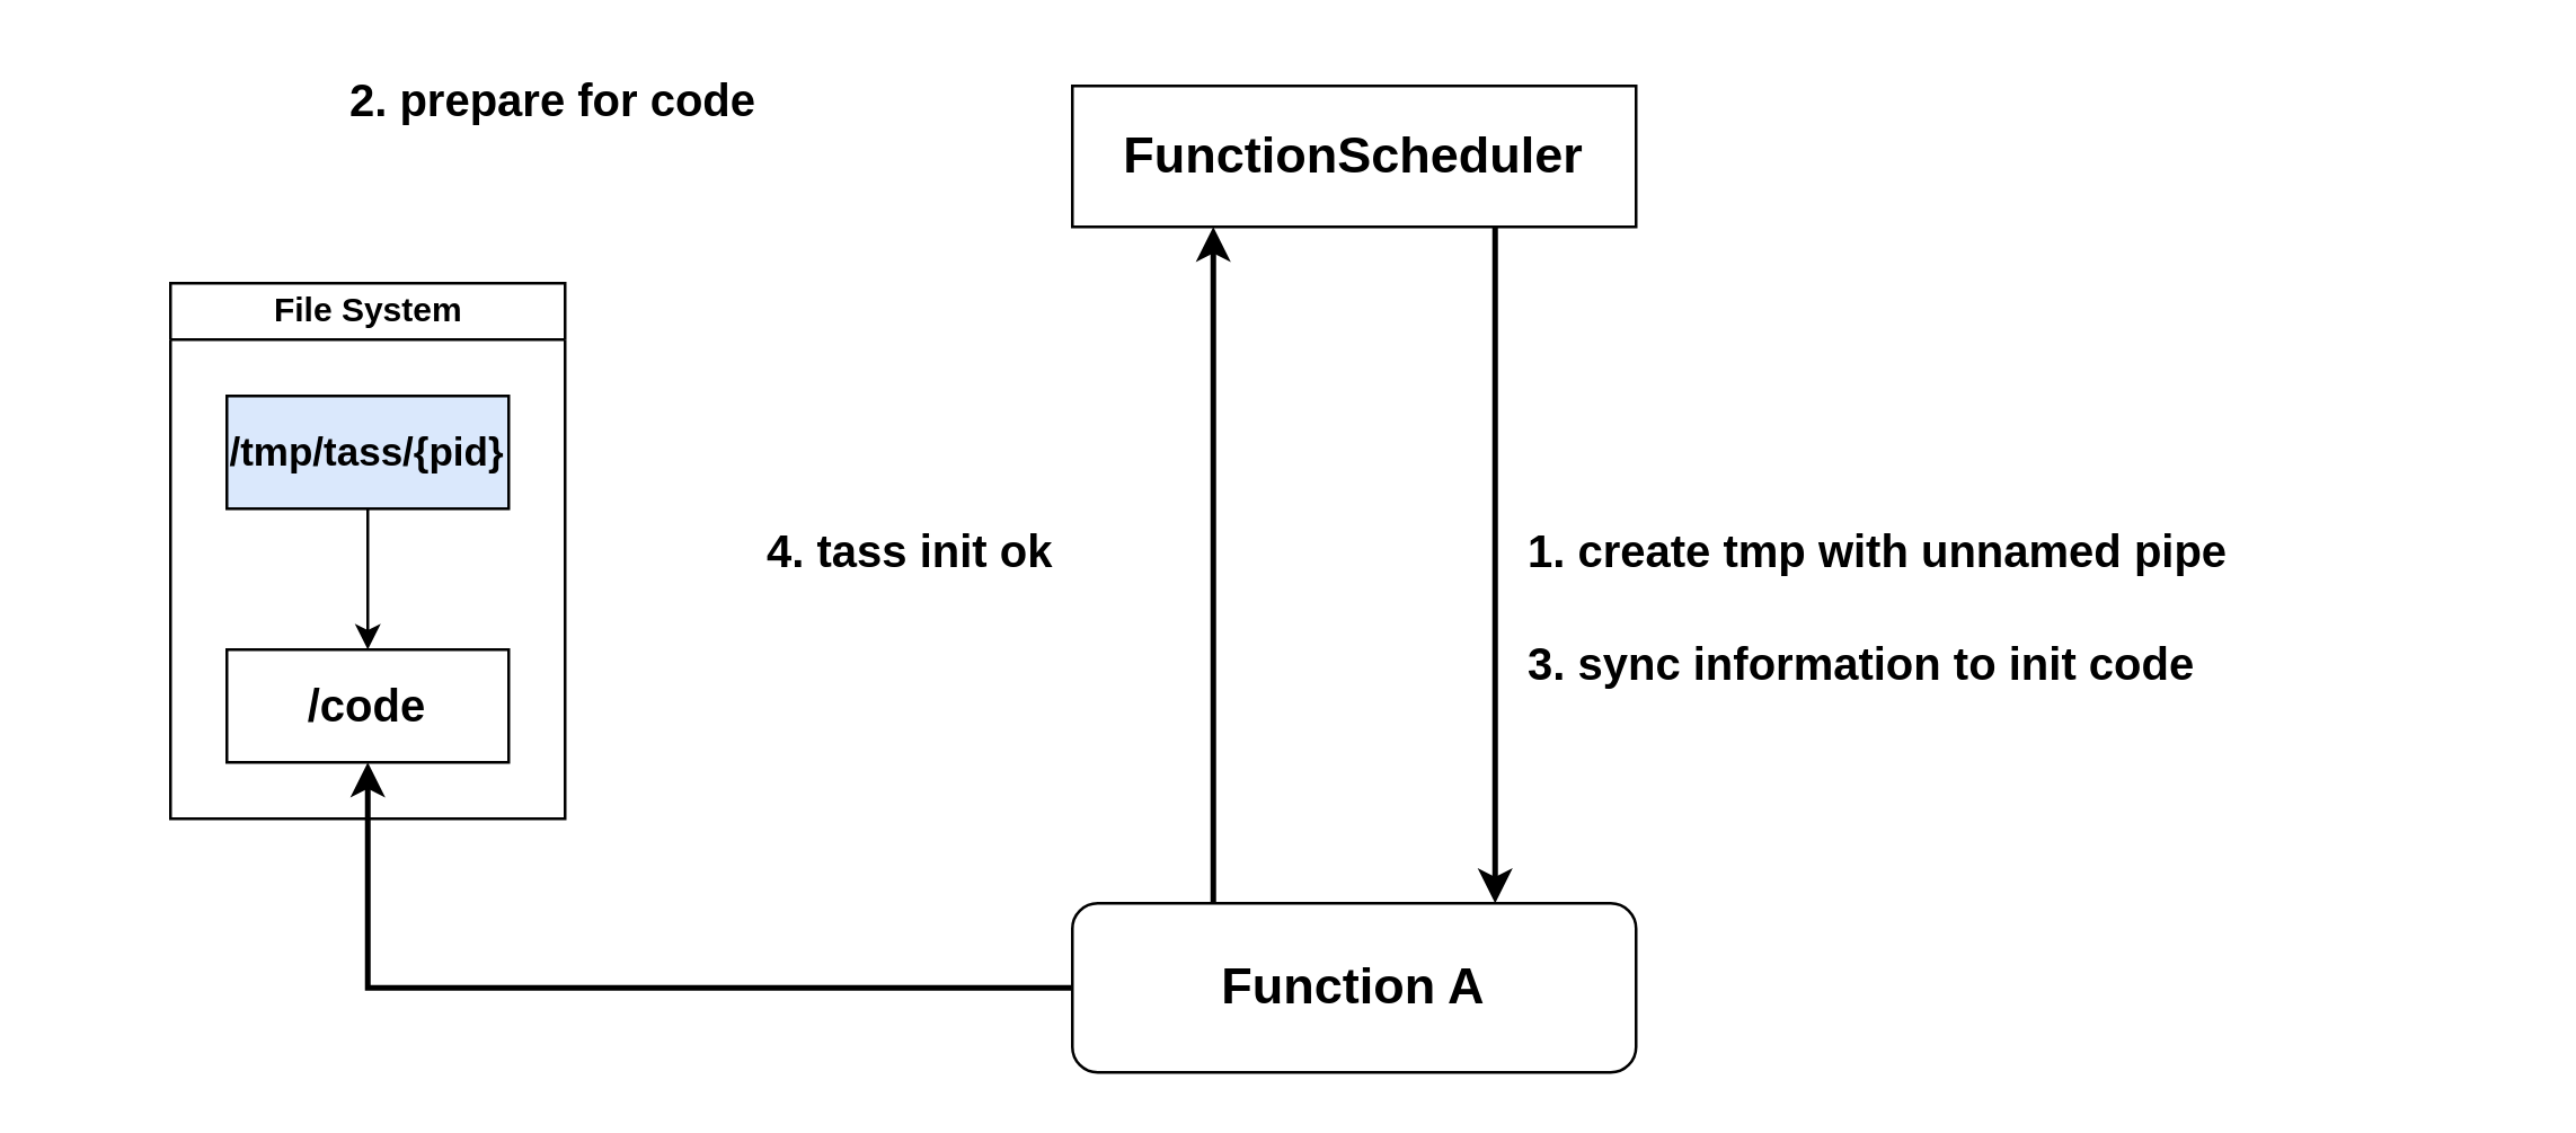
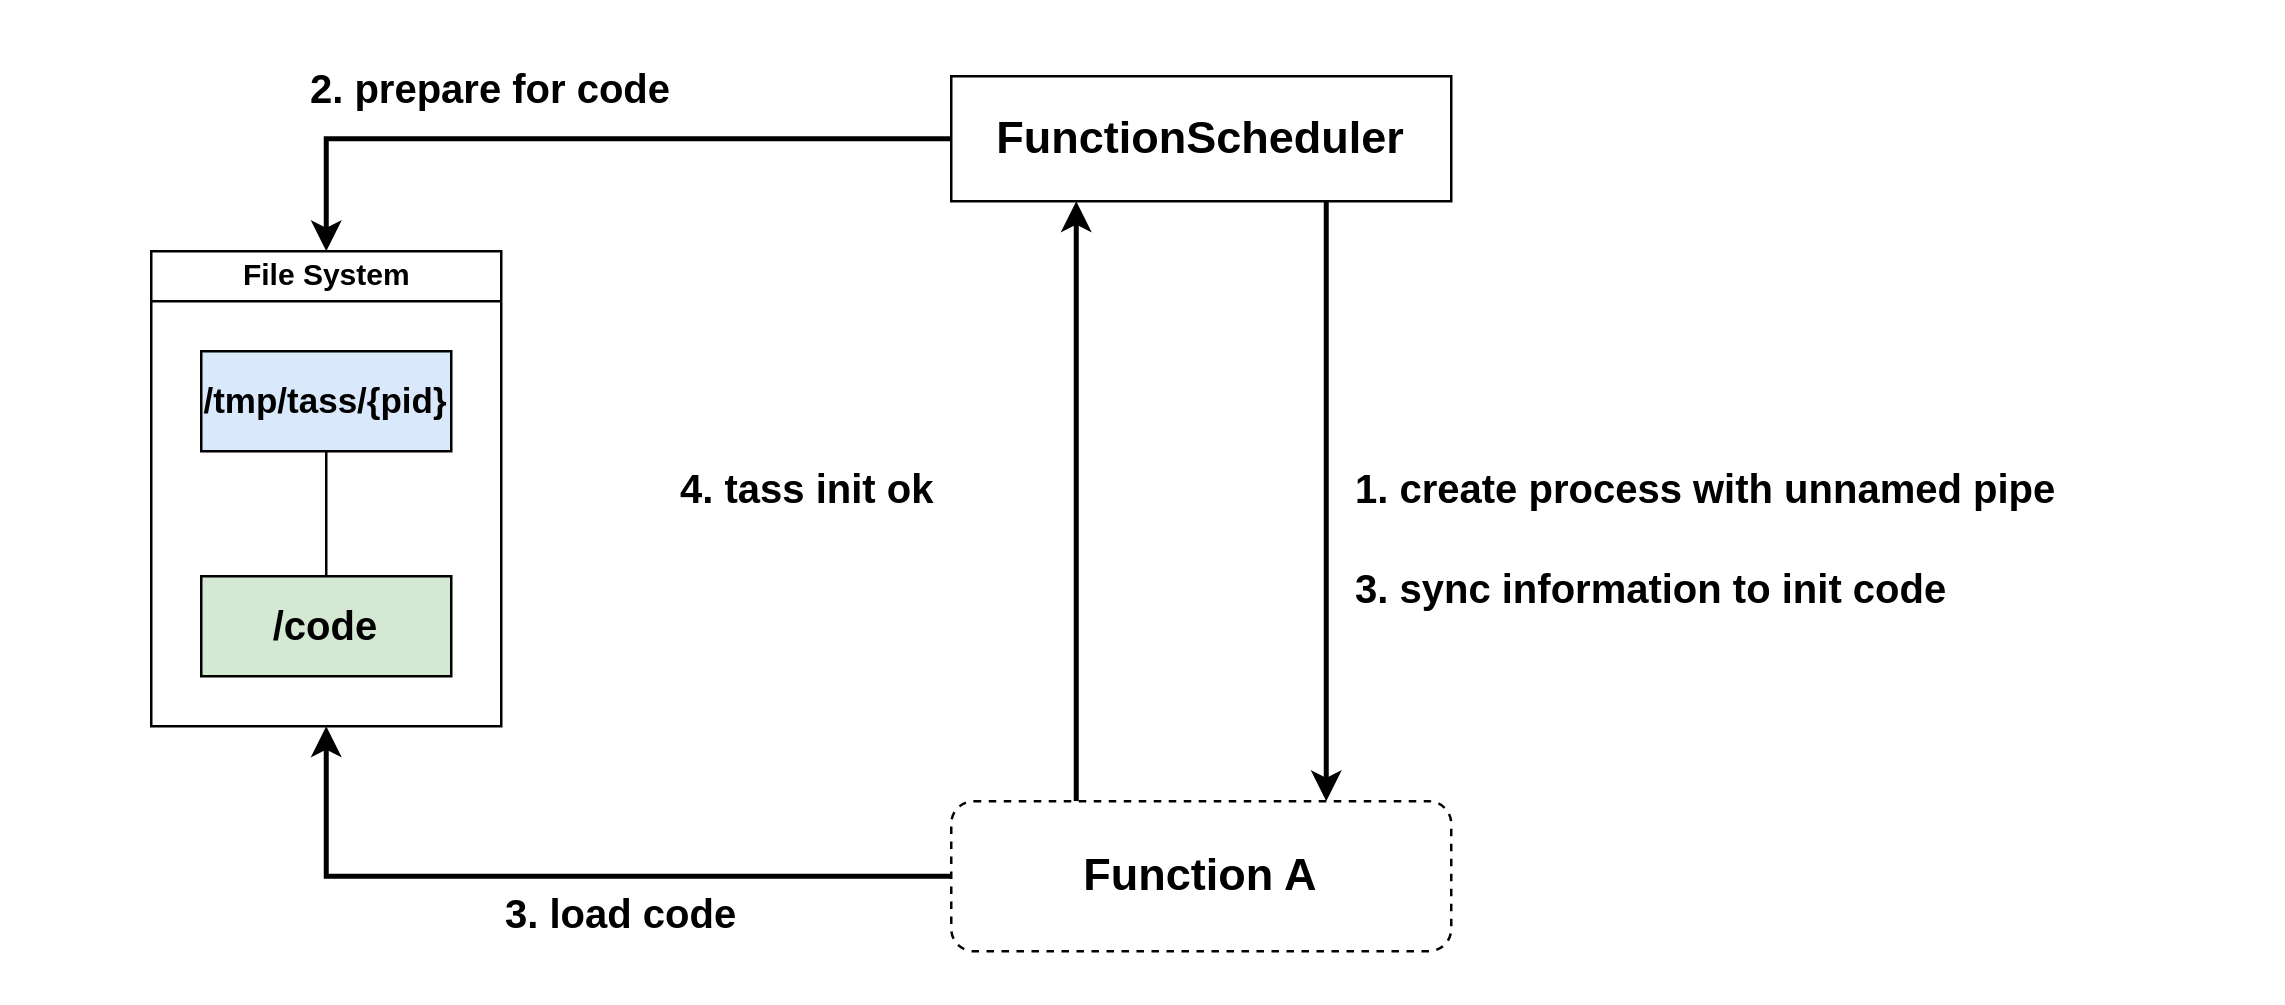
+ <mxCell id="3" style="edgeStyle=orthogonalEdgeStyle;rounded=0;orthogonalLoop=1;jettySize=auto;html=1;exitX=0;exitY=0.5;exitDx=0;exitDy=0;entryX=0.5;entryY=0;entryDx=0;entryDy=0;strokeWidth=2;fontSize=16;" edge="1" parent="1" source="4" target="8"><mxGeometry relative="1" as="geometry" /></mxCell>
- <mxCell id="12" value="1. create tmp with unnamed pipe" style="text;html=1;strokeColor=none;fillColor=none;align=left;verticalAlign=middle;whiteSpace=wrap;rounded=0;fontSize=16;fontStyle=1" vertex="1" parent="1"><mxGeometry x="540" y="180" width="352" height="30" as="geometry" /></mxCell>
+ <mxCell id="12" value="1. create process with unnamed pipe" style="text;html=1;strokeColor=none;fillColor=none;align=left;verticalAlign=middle;whiteSpace=wrap;rounded=0;fontSize=16;fontStyle=1" vertex="1" parent="1"><mxGeometry x="540" y="180" width="352" height="30" as="geometry" /></mxCell>
- <mxCell id="11" value="" style="edgeStyle=elbowEdgeStyle;elbow=vertical;html=1;rounded=0;" edge="1" parent="8" source="9" target="10"><mxGeometry relative="1" as="geometry" /></mxCell>
+ <mxCell id="11" value="" style="edgeStyle=elbowEdgeStyle;elbow=vertical;html=1;rounded=0;endArrow=none;" edge="1" parent="8" source="9" target="10"><mxGeometry relative="1" as="geometry" /></mxCell>
- <mxCell id="10" value="/code" style="whiteSpace=wrap;html=1;fontStyle=1;fontSize=16;" vertex="1" parent="8"><mxGeometry x="20" y="130" width="100" height="40" as="geometry" /></mxCell>
+ <mxCell id="10" value="/code" style="whiteSpace=wrap;html=1;fontStyle=1;fontSize=16;fillColor=#d5e8d4;" vertex="1" parent="8"><mxGeometry x="20" y="130" width="100" height="40" as="geometry" /></mxCell>
- <mxCell id="6" style="edgeStyle=orthogonalEdgeStyle;rounded=0;orthogonalLoop=1;jettySize=auto;html=1;exitX=0;exitY=0.5;exitDx=0;exitDy=0;strokeWidth=2;fontSize=16;" edge="1" parent="1" source="7" target="10"><mxGeometry relative="1" as="geometry" /></mxCell>
+ <mxCell id="6" style="edgeStyle=orthogonalEdgeStyle;rounded=0;orthogonalLoop=1;jettySize=auto;html=1;exitX=0;exitY=0.5;exitDx=0;exitDy=0;entryX=0.5;entryY=1;entryDx=0;entryDy=0;strokeWidth=2;fontSize=16;" edge="1" parent="1" source="7" target="8"><mxGeometry relative="1" as="geometry" /></mxCell>
- <mxCell id="7" value="Function A" style="rounded=1;whiteSpace=wrap;html=1;fontStyle=1;fontSize=18;" vertex="1" parent="1"><mxGeometry x="380" y="320" width="200" height="60" as="geometry" /></mxCell>
+ <mxCell id="7" value="Function A" style="rounded=1;whiteSpace=wrap;html=1;fontStyle=1;fontSize=18;dashed=1;" vertex="1" parent="1"><mxGeometry x="380" y="320" width="200" height="60" as="geometry" /></mxCell>
+ <mxCell id="15" value="3. load code" style="text;html=1;strokeColor=none;fillColor=none;align=left;verticalAlign=middle;whiteSpace=wrap;rounded=0;fontSize=16;fontStyle=1" vertex="1" parent="1"><mxGeometry x="200" y="350" width="100" height="30" as="geometry" /></mxCell>
